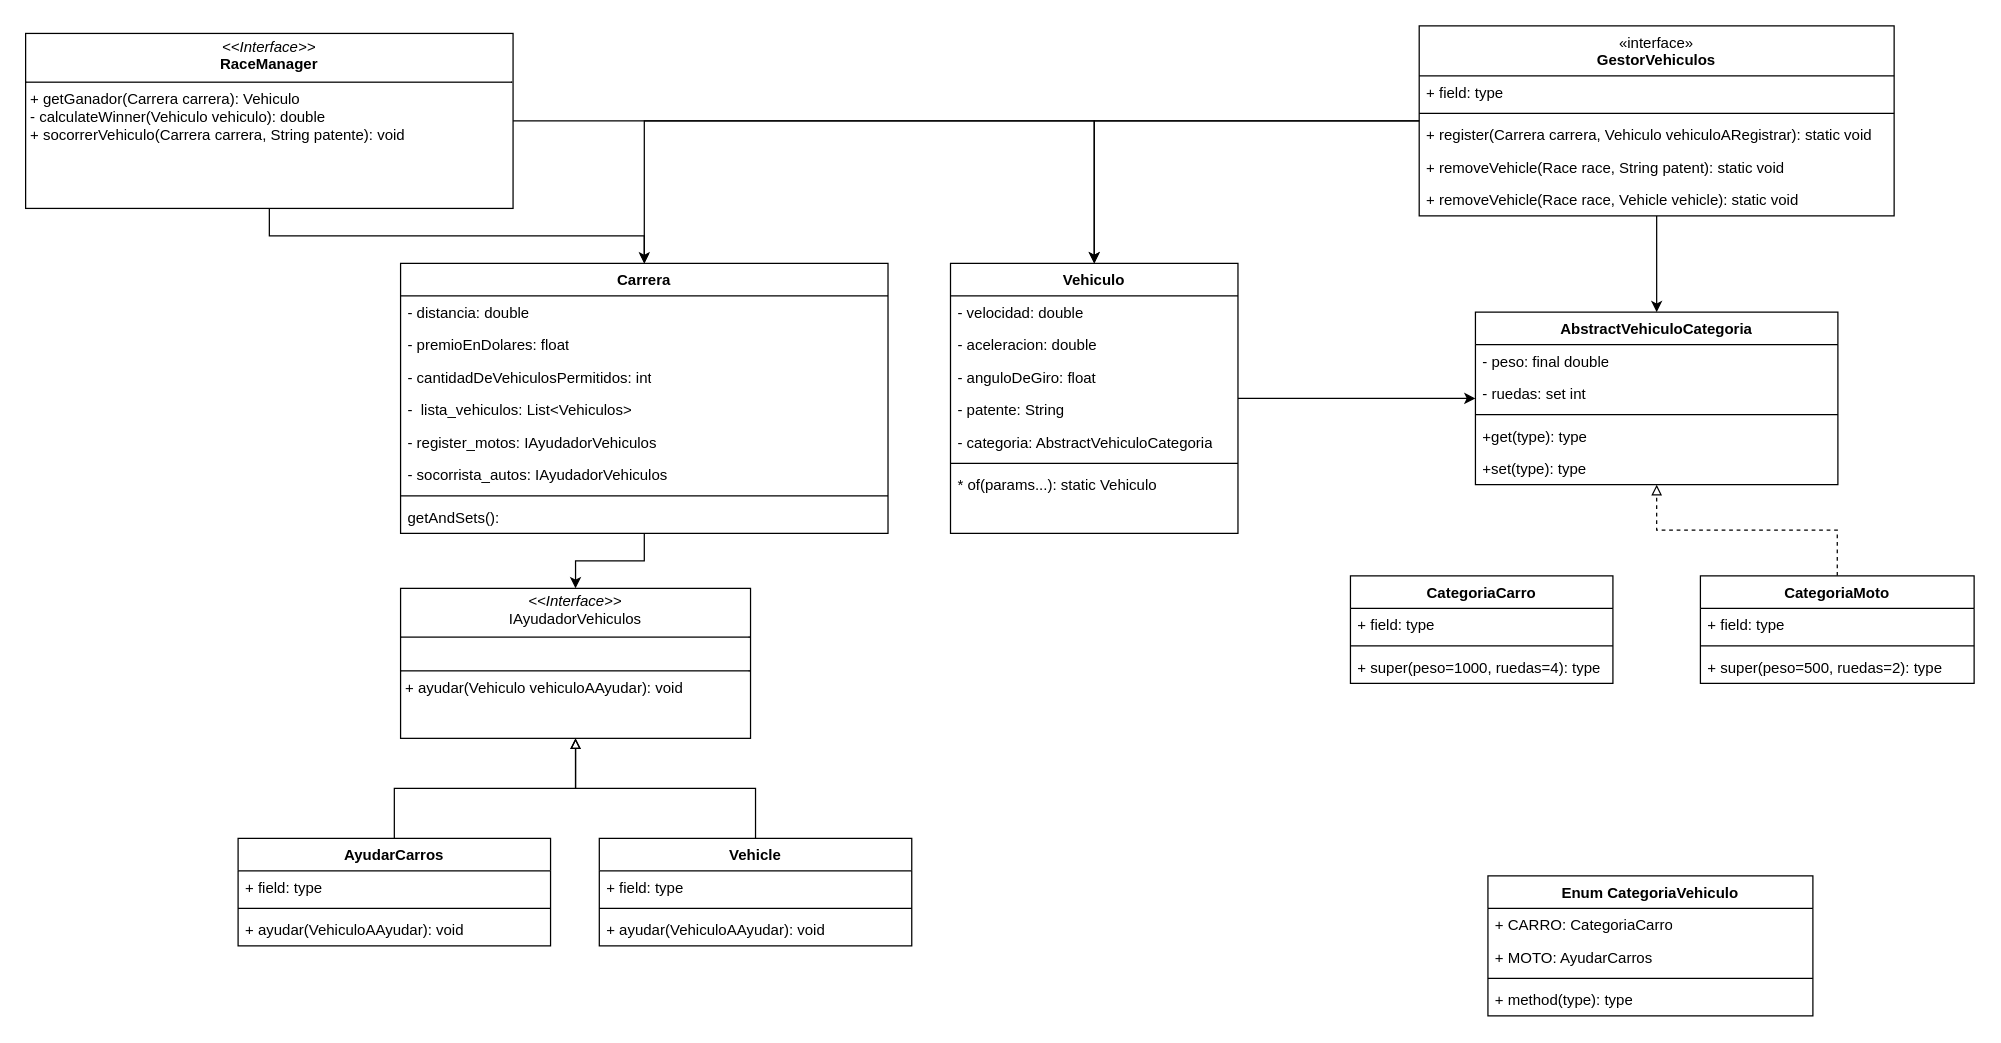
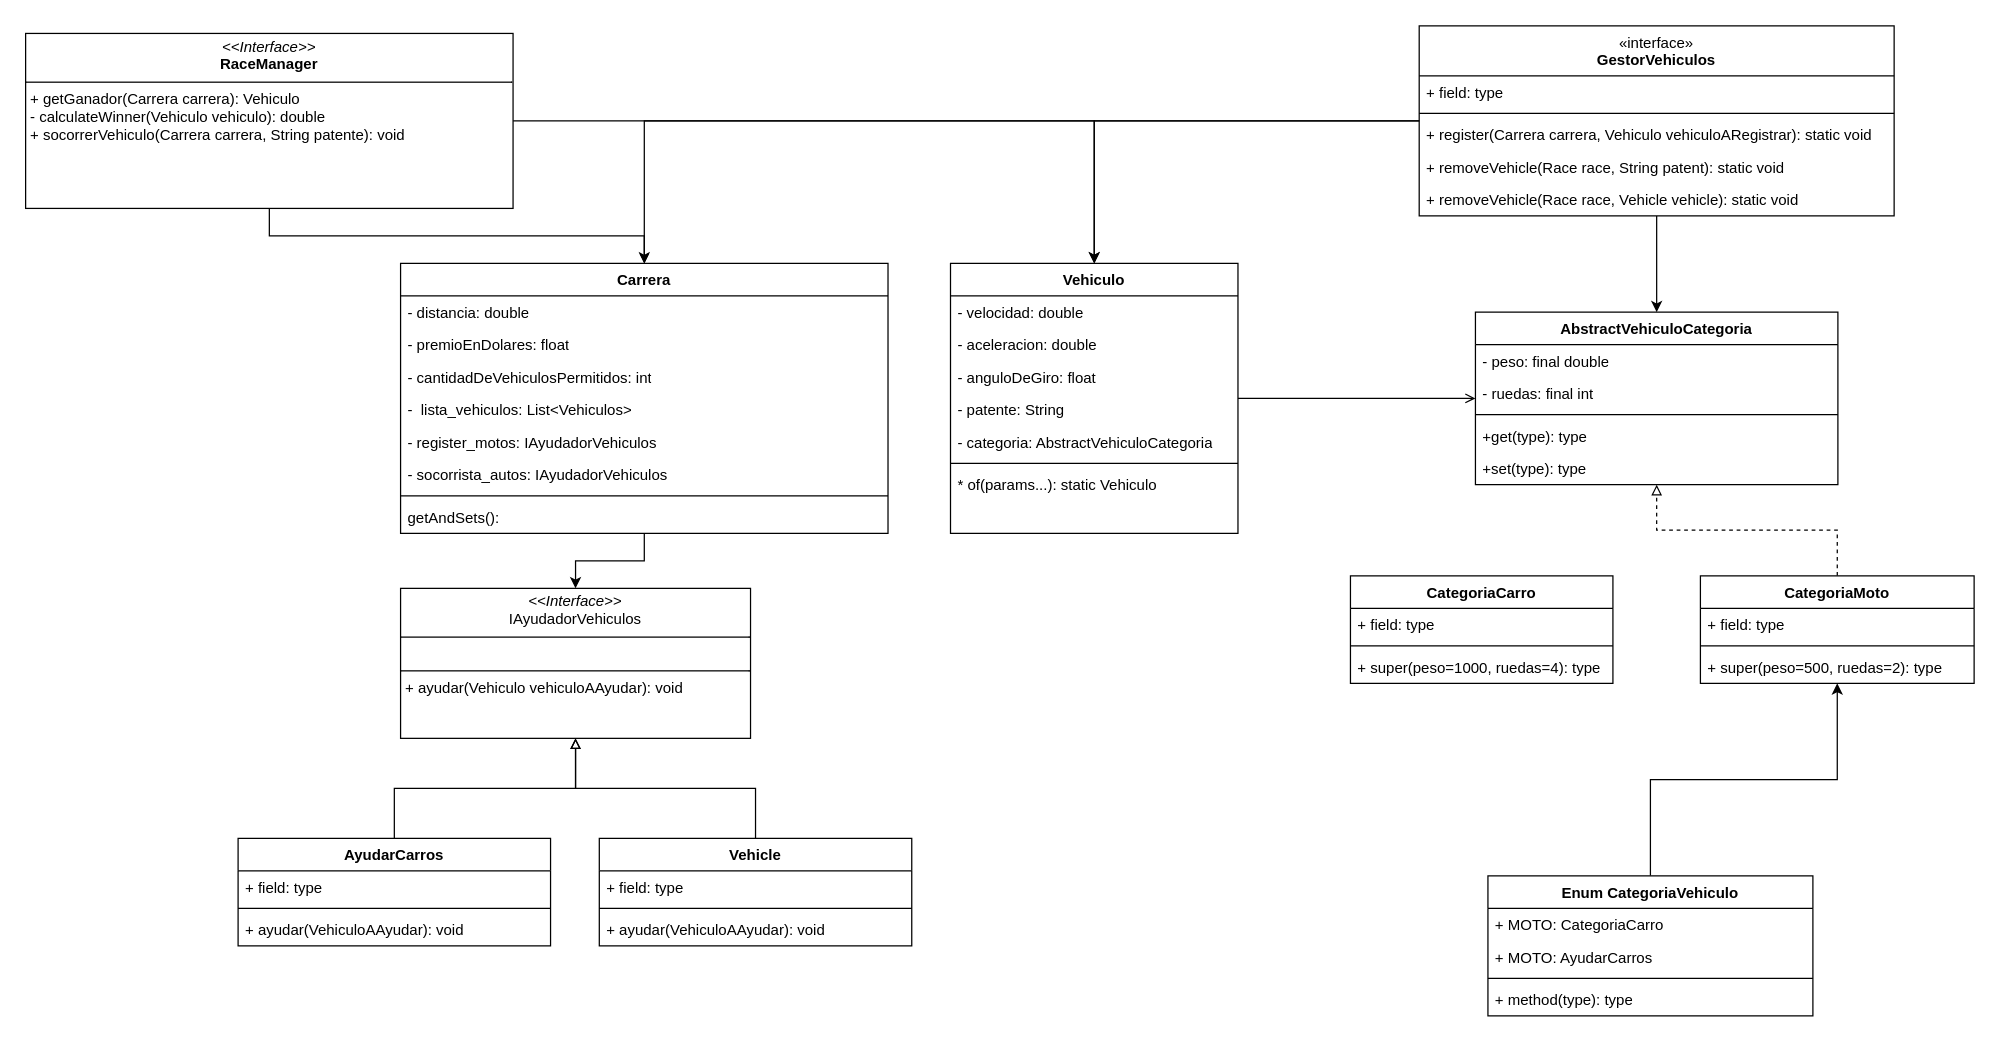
- <mxCell id="24" value="- ruedas: set int" style="text;strokeColor=none;fillColor=none;align=left;verticalAlign=top;spacingLeft=4;spacingRight=4;overflow=hidden;rotatable=0;points=[[0,0.5],[1,0.5]];portConstraint=eastwest;whiteSpace=wrap;html=1;" vertex="1" parent="22"><mxGeometry y="52" width="290" height="26" as="geometry" /></mxCell>
+ <mxCell id="24" value="- ruedas: final int" style="text;strokeColor=none;fillColor=none;align=left;verticalAlign=top;spacingLeft=4;spacingRight=4;overflow=hidden;rotatable=0;points=[[0,0.5],[1,0.5]];portConstraint=eastwest;whiteSpace=wrap;html=1;" vertex="1" parent="22"><mxGeometry y="52" width="290" height="26" as="geometry" /></mxCell>
- <mxCell id="2" style="edgeStyle=orthogonalEdgeStyle;rounded=0;orthogonalLoop=1;jettySize=auto;html=1;" edge="1" parent="1" source="3" target="22"><mxGeometry relative="1" as="geometry" /></mxCell>
+ <mxCell id="2" style="edgeStyle=orthogonalEdgeStyle;rounded=0;orthogonalLoop=1;jettySize=auto;html=1;endArrow=open;" edge="1" parent="1" source="3" target="22"><mxGeometry relative="1" as="geometry" /></mxCell>
+ <mxCell id="46" style="edgeStyle=orthogonalEdgeStyle;rounded=0;orthogonalLoop=1;jettySize=auto;html=1;" edge="1" parent="1" source="47" target="33"><mxGeometry relative="1" as="geometry" /></mxCell>
- <mxCell id="48" value="+ CARRO: CategoriaCarro" style="text;strokeColor=none;fillColor=none;align=left;verticalAlign=top;spacingLeft=4;spacingRight=4;overflow=hidden;rotatable=0;points=[[0,0.5],[1,0.5]];portConstraint=eastwest;whiteSpace=wrap;html=1;" vertex="1" parent="47"><mxGeometry y="26" width="260" height="26" as="geometry" /></mxCell>
+ <mxCell id="48" value="+ MOTO: CategoriaCarro" style="text;strokeColor=none;fillColor=none;align=left;verticalAlign=top;spacingLeft=4;spacingRight=4;overflow=hidden;rotatable=0;points=[[0,0.5],[1,0.5]];portConstraint=eastwest;whiteSpace=wrap;html=1;" vertex="1" parent="47"><mxGeometry y="26" width="260" height="26" as="geometry" /></mxCell>
